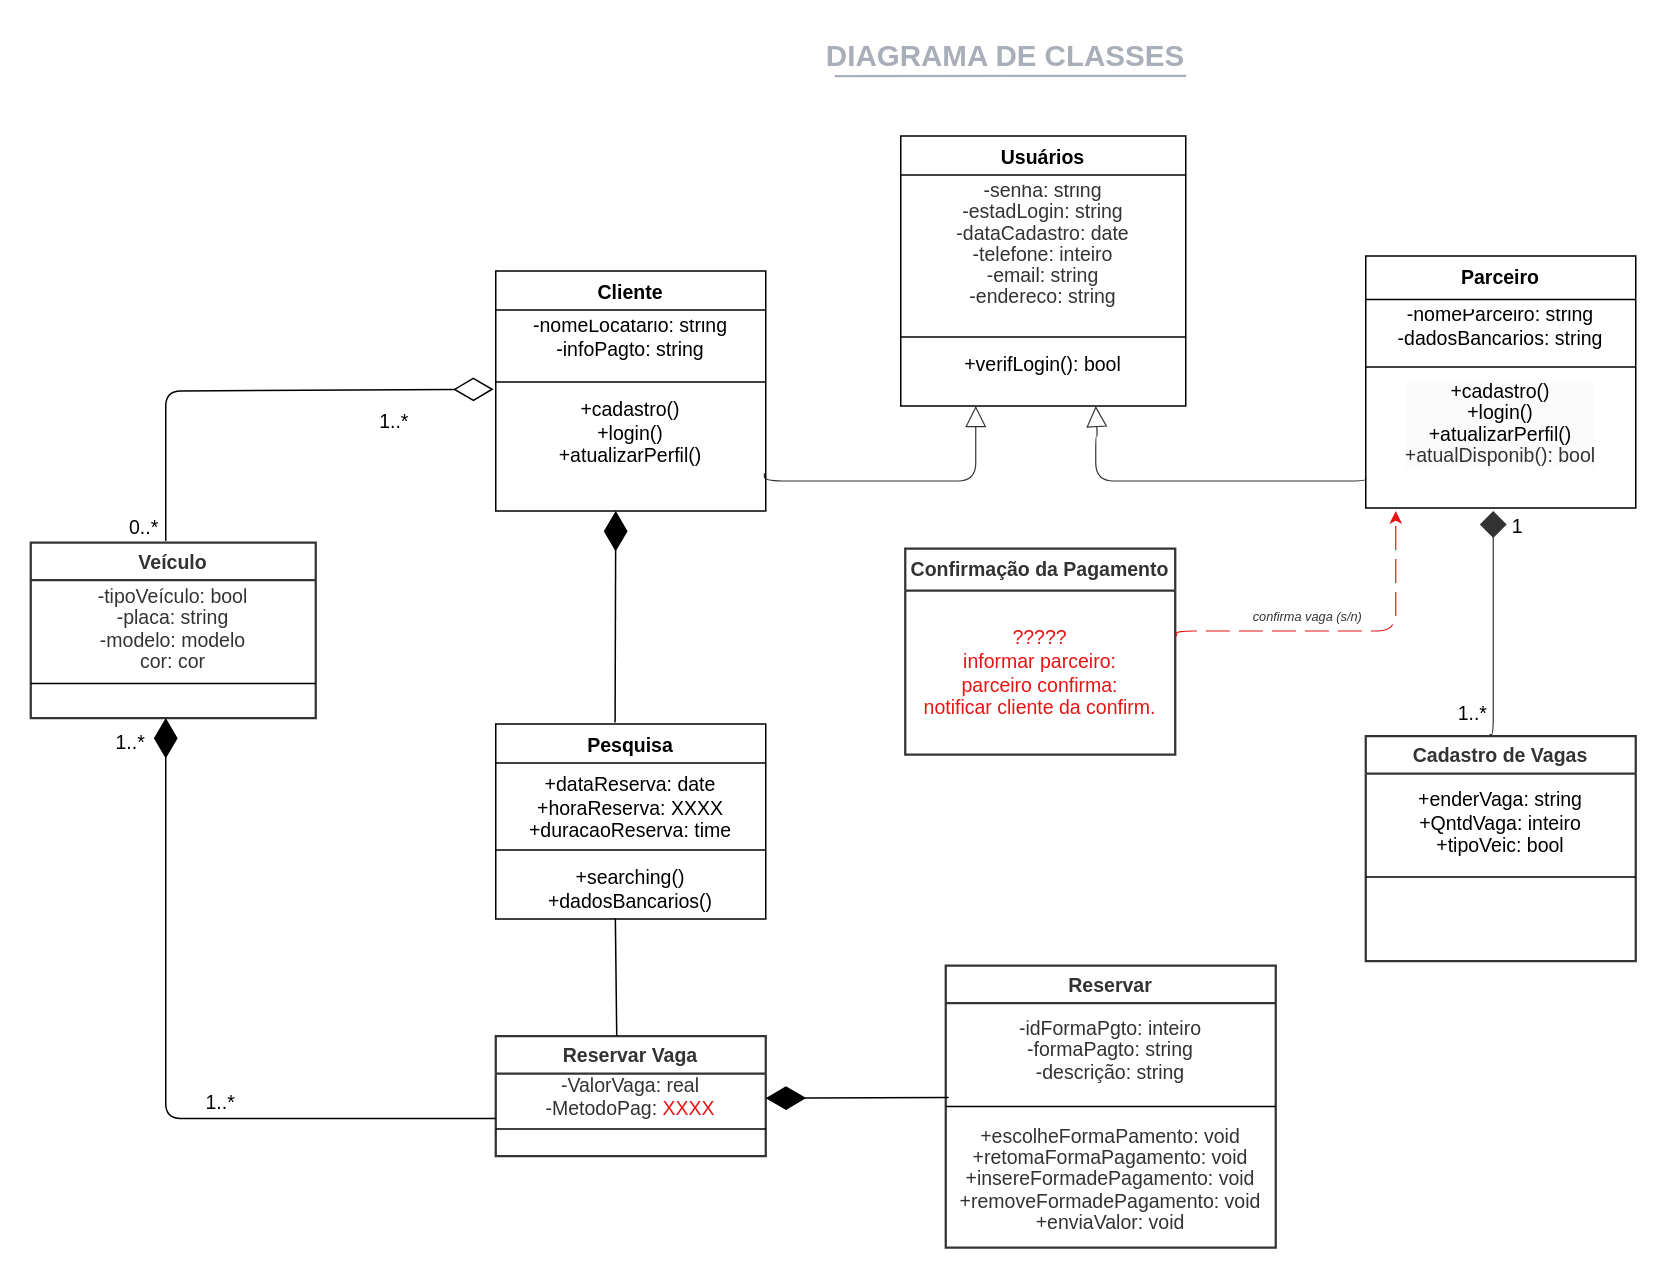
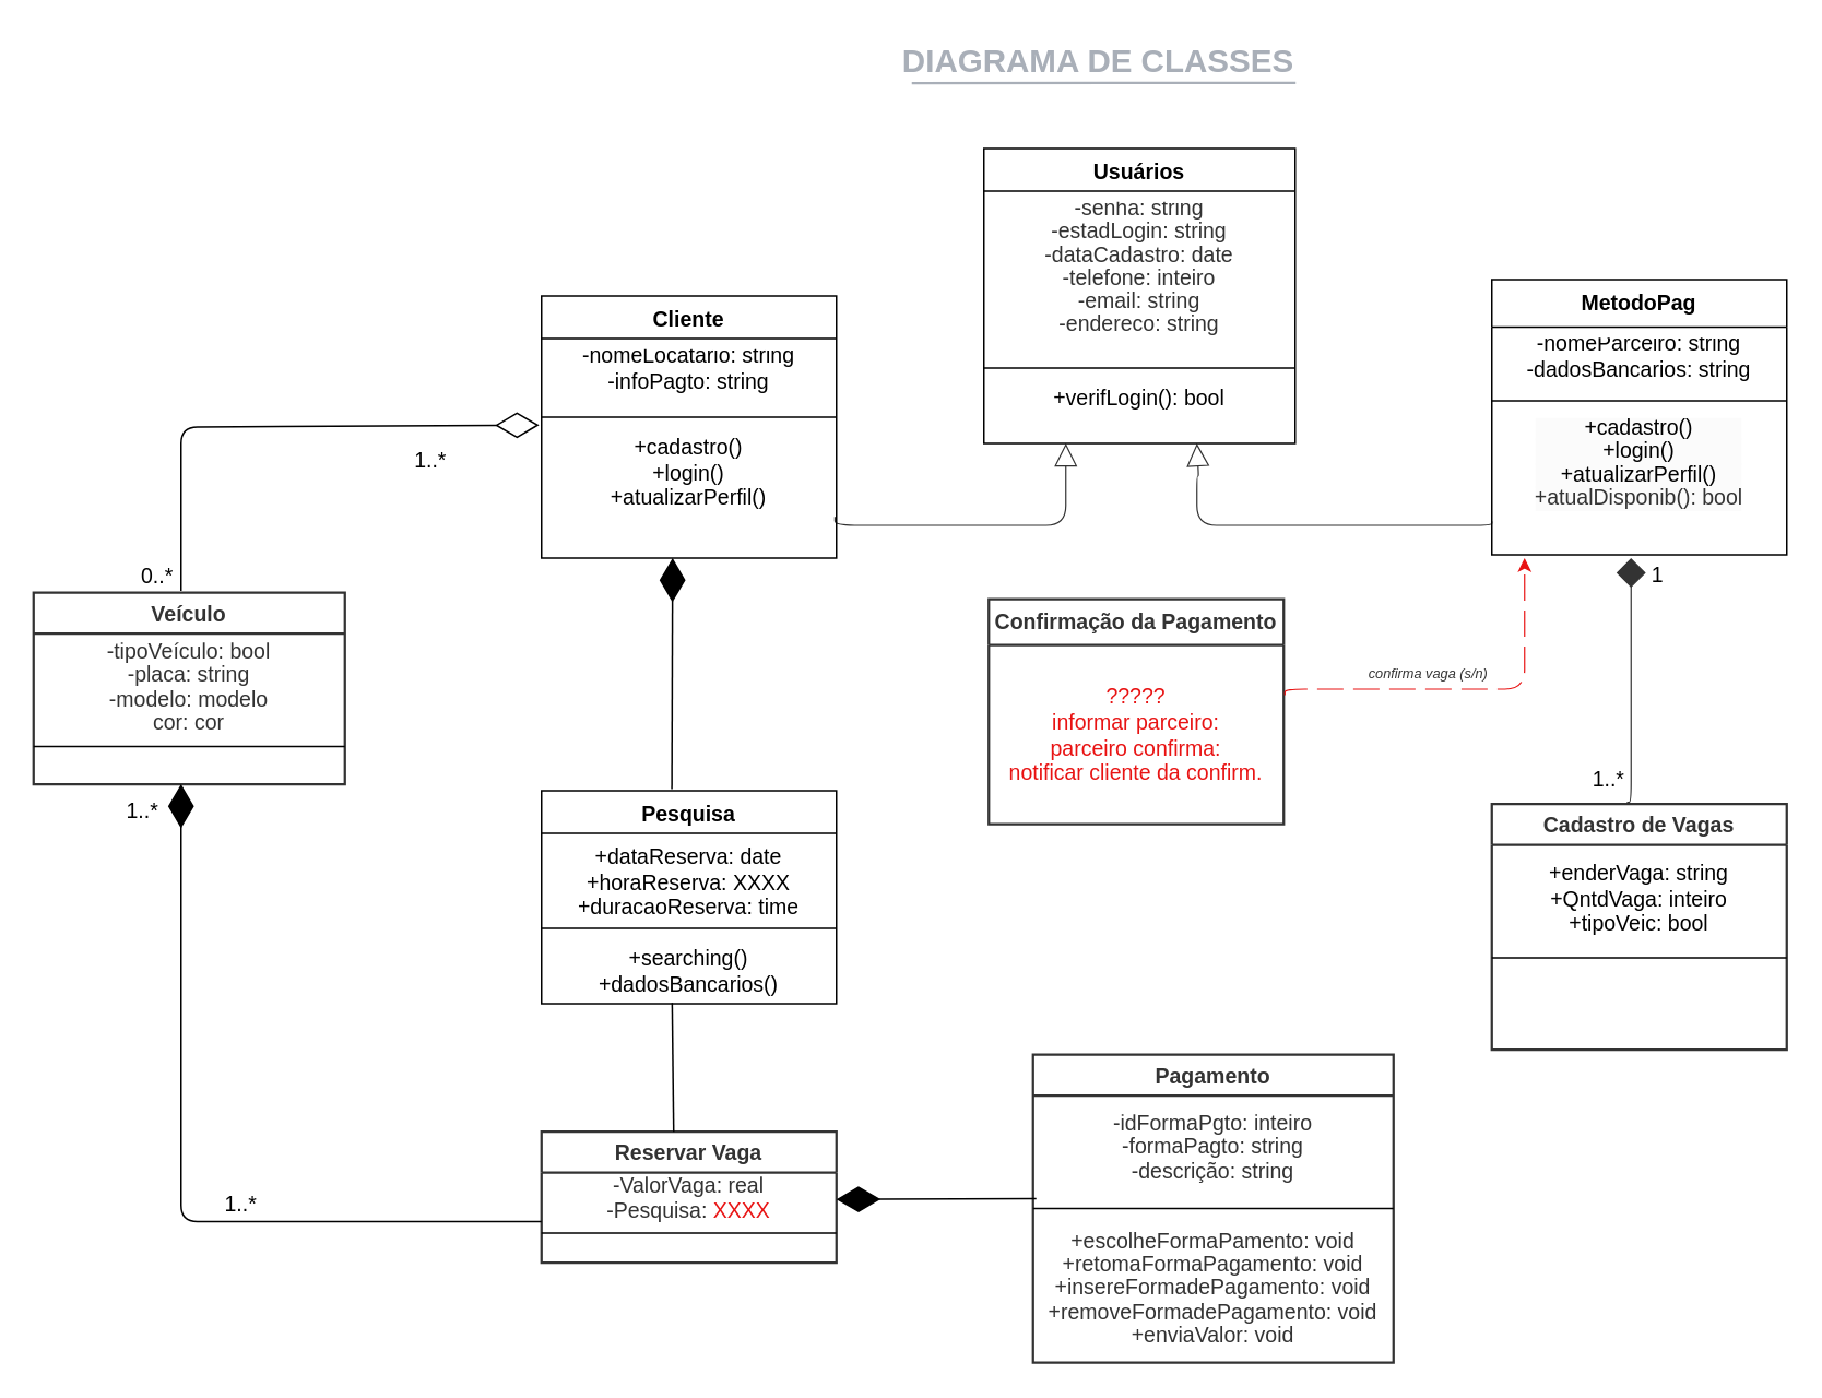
- <mxCell id="51" value="Parceiro" style="swimlane;fontStyle=1;align=center;verticalAlign=top;childLayout=stackLayout;horizontal=1;startSize=29;horizontalStack=0;resizeParent=1;resizeParentMax=0;resizeLast=0;collapsible=1;marginBottom=0;whiteSpace=wrap;html=1;fontFamily=Helvetica;fontSize=13;fontColor=default;" vertex="1" parent="1"><mxGeometry x="910" y="170" width="180" height="168" as="geometry" /></mxCell>
+ <mxCell id="51" value="MetodoPag" style="swimlane;fontStyle=1;align=center;verticalAlign=top;childLayout=stackLayout;horizontal=1;startSize=29;horizontalStack=0;resizeParent=1;resizeParentMax=0;resizeLast=0;collapsible=1;marginBottom=0;whiteSpace=wrap;html=1;fontFamily=Helvetica;fontSize=13;fontColor=default;" vertex="1" parent="1"><mxGeometry x="910" y="170" width="180" height="168" as="geometry" /></mxCell>
- <mxCell id="20" value="&lt;b&gt;Reservar&lt;/b&gt;" style="html=1;overflow=block;blockSpacing=1;swimlane;childLayout=stackLayout;horizontal=1;horizontalStack=0;resizeParent=1;resizeParentMax=0;resizeLast=0;collapsible=0;fontStyle=0;marginBottom=0;swimlaneFillColor=#ffffff;startSize=25;whiteSpace=wrap;fontSize=13;fontColor=#333333;align=center;spacing=0;strokeColor=#333333;strokeOpacity=100;fillOpacity=100;fillColor=#ffffff;strokeWidth=1.5;" vertex="1" parent="1"><mxGeometry x="630" y="643" width="220" height="188" as="geometry" /></mxCell>
+ <mxCell id="20" value="&lt;b&gt;Pagamento&lt;/b&gt;" style="html=1;overflow=block;blockSpacing=1;swimlane;childLayout=stackLayout;horizontal=1;horizontalStack=0;resizeParent=1;resizeParentMax=0;resizeLast=0;collapsible=0;fontStyle=0;marginBottom=0;swimlaneFillColor=#ffffff;startSize=25;whiteSpace=wrap;fontSize=13;fontColor=#333333;align=center;spacing=0;strokeColor=#333333;strokeOpacity=100;fillOpacity=100;fillColor=#ffffff;strokeWidth=1.5;" vertex="1" parent="1"><mxGeometry x="630" y="643" width="220" height="188" as="geometry" /></mxCell>
- <mxCell id="17" value="&lt;div style=&quot;display: flex; justify-content: center; text-align: center; align-items: baseline; font-size: 0; line-height: 1.25;margin-top: -2px;&quot;&gt;&lt;span&gt;&lt;span style=&quot;font-size:13px;color:#333333;&quot;&gt;-ValorVaga: real&#10;&lt;/span&gt;&lt;/span&gt;&lt;/div&gt;&lt;div style=&quot;display: flex; justify-content: center; text-align: center; align-items: baseline; font-size: 0; line-height: 1.25;margin-top: -2px;&quot;&gt;&lt;span&gt;&lt;span style=&quot;font-size:13px;color:#333333;&quot;&gt;-MetodoPag: &lt;/span&gt;&lt;span style=&quot;font-size:13px;color:#e81313;&quot;&gt;XXXX&lt;/span&gt;&lt;/span&gt;&lt;/div&gt;" style="part=1;html=1;resizeHeight=0;strokeColor=none;fillColor=none;verticalAlign=middle;spacingLeft=4;spacingRight=4;overflow=hidden;rotatable=0;points=[[0,0.5],[1,0.5]];portConstraint=eastwest;swimlaneFillColor=#ffffff;strokeOpacity=100;fillOpacity=100;whiteSpace=wrap;fontSize=13;fontColor=#333333;align=center;" vertex="1" parent="16"><mxGeometry y="25" width="180" height="33" as="geometry" /></mxCell>
+ <mxCell id="17" value="&lt;div style=&quot;display: flex; justify-content: center; text-align: center; align-items: baseline; font-size: 0; line-height: 1.25;margin-top: -2px;&quot;&gt;&lt;span&gt;&lt;span style=&quot;font-size:13px;color:#333333;&quot;&gt;-ValorVaga: real&#10;&lt;/span&gt;&lt;/span&gt;&lt;/div&gt;&lt;div style=&quot;display: flex; justify-content: center; text-align: center; align-items: baseline; font-size: 0; line-height: 1.25;margin-top: -2px;&quot;&gt;&lt;span&gt;&lt;span style=&quot;font-size:13px;color:#333333;&quot;&gt;-Pesquisa: &lt;/span&gt;&lt;span style=&quot;font-size:13px;color:#e81313;&quot;&gt;XXXX&lt;/span&gt;&lt;/span&gt;&lt;/div&gt;" style="part=1;html=1;resizeHeight=0;strokeColor=none;fillColor=none;verticalAlign=middle;spacingLeft=4;spacingRight=4;overflow=hidden;rotatable=0;points=[[0,0.5],[1,0.5]];portConstraint=eastwest;swimlaneFillColor=#ffffff;strokeOpacity=100;fillOpacity=100;whiteSpace=wrap;fontSize=13;fontColor=#333333;align=center;" vertex="1" parent="16"><mxGeometry y="25" width="180" height="33" as="geometry" /></mxCell>
